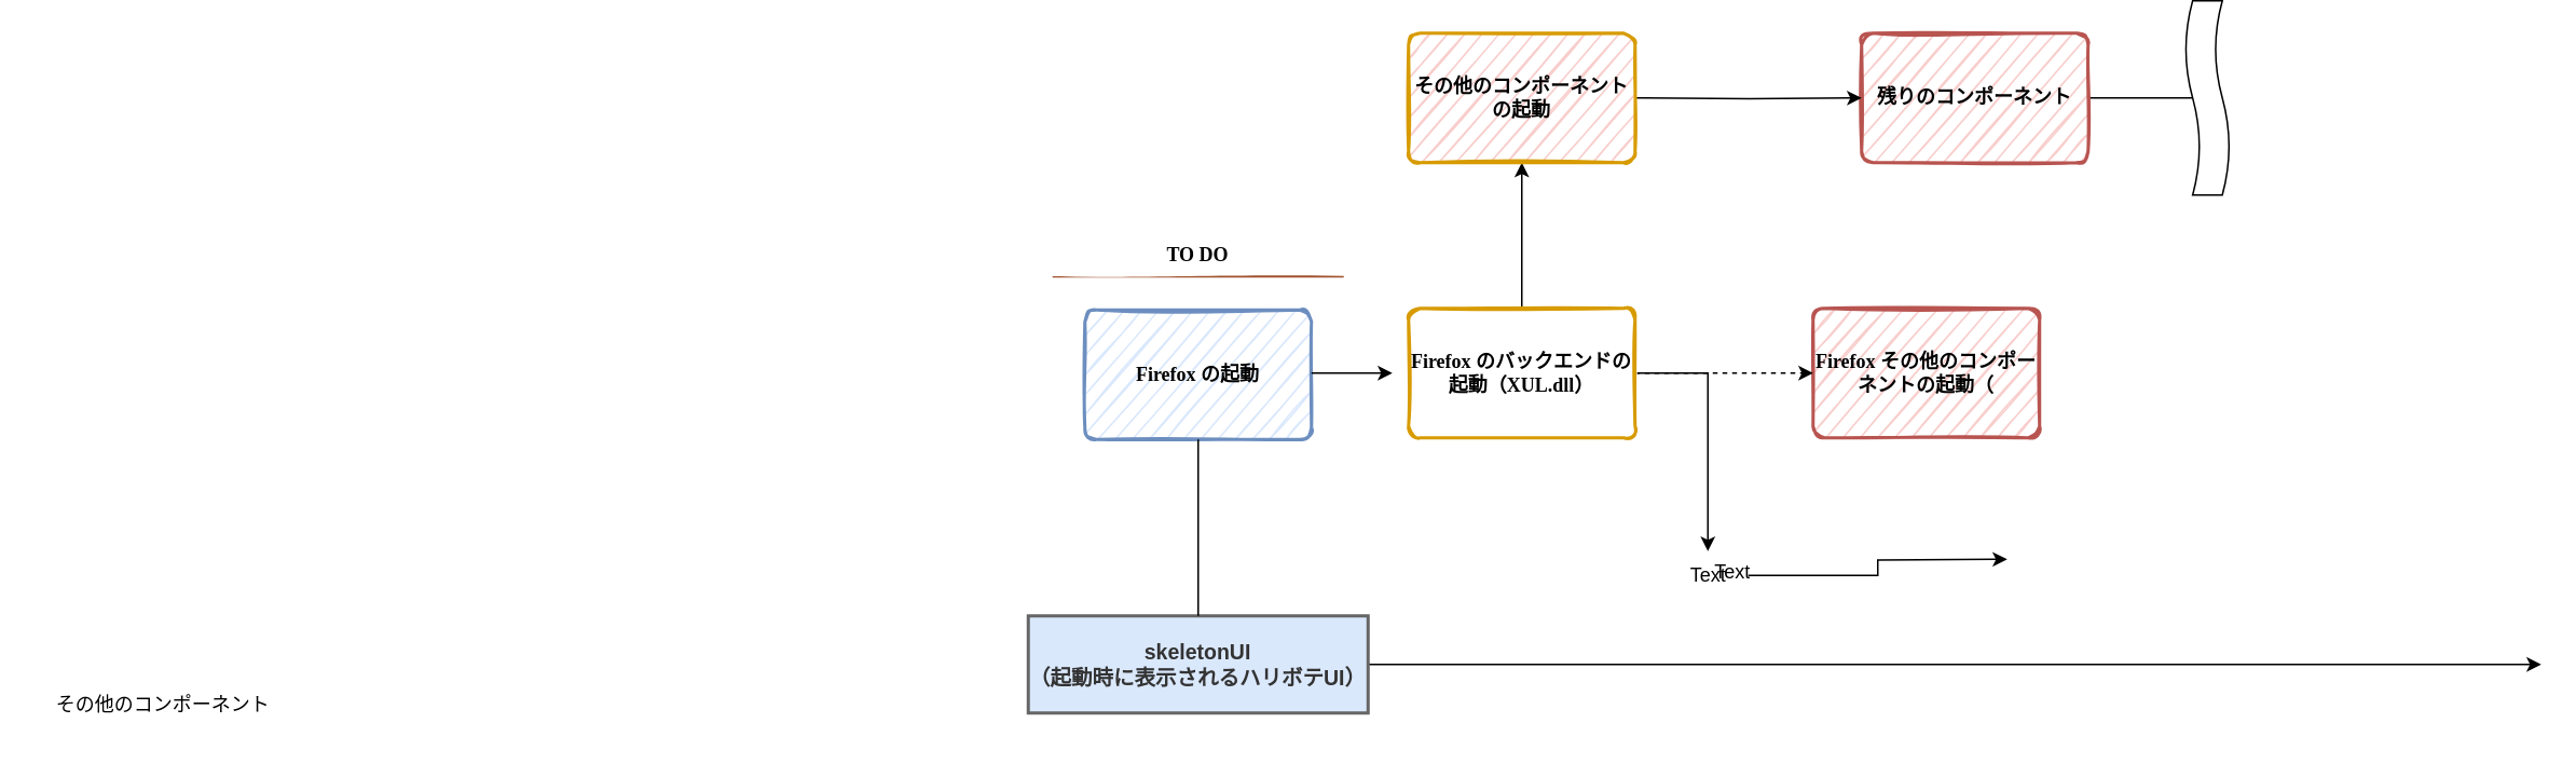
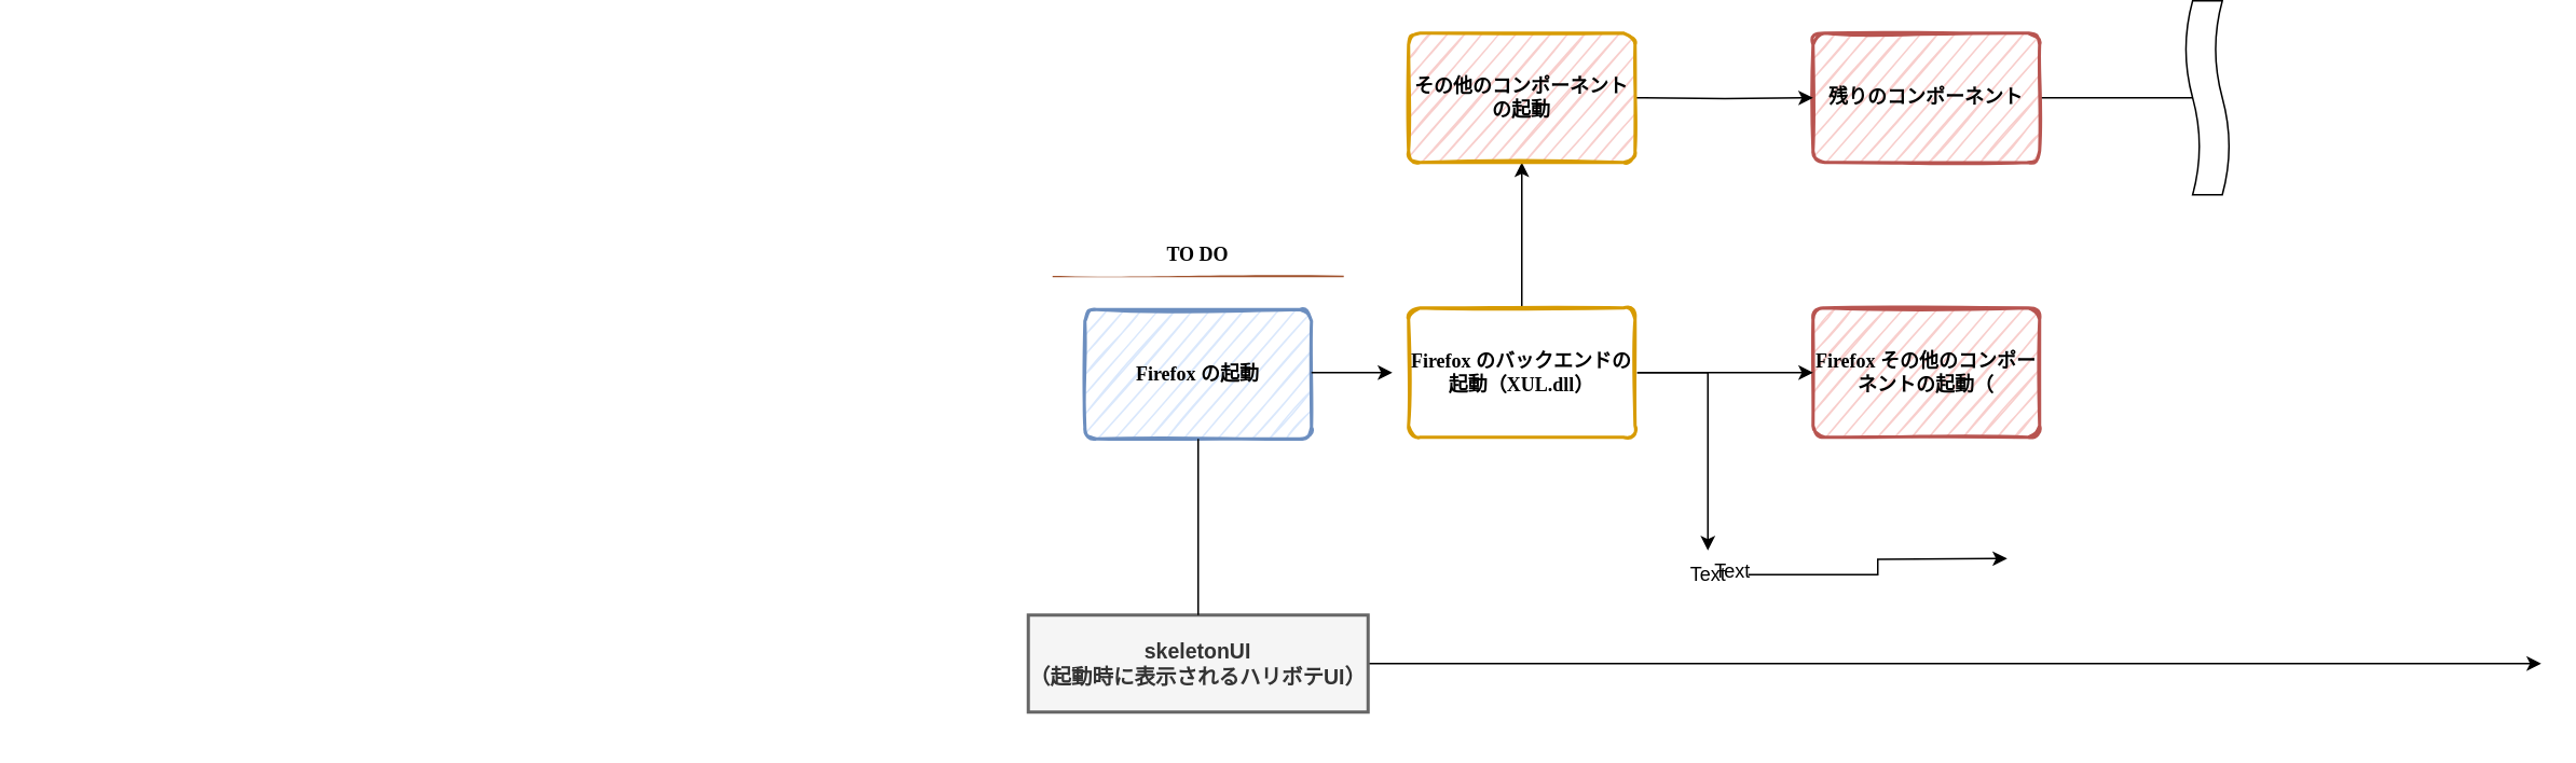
- <mxCell id="6" value="残りのコンポーネント" style="whiteSpace=wrap;html=1;strokeWidth=2;fillColor=#f8cecc;fontStyle=1;spacingTop=0;rounded=1;arcSize=9;points=[];sketch=1;fontFamily=Permanent Marker;hachureGap=8;fillWeight=1;strokeColor=#b85450;" parent="1" vertex="1"><mxGeometry x="1150" y="20" width="140" height="80" as="geometry" /></mxCell>
+ <mxCell id="6" value="残りのコンポーネント" style="whiteSpace=wrap;html=1;strokeWidth=2;fillColor=#f8cecc;fontStyle=1;spacingTop=0;rounded=1;arcSize=9;points=[];sketch=1;fontFamily=Permanent Marker;hachureGap=8;fillWeight=1;strokeColor=#b85450;" parent="1" vertex="1"><mxGeometry x="1120" y="20" width="140" height="80" as="geometry" /></mxCell>
- <mxCell id="9" value="" style="edgeStyle=orthogonalEdgeStyle;rounded=0;orthogonalLoop=1;jettySize=auto;html=1;dashed=1;" parent="1" source="11" target="4" edge="1"><mxGeometry relative="1" as="geometry" /></mxCell>
+ <mxCell id="9" value="" style="edgeStyle=orthogonalEdgeStyle;rounded=0;orthogonalLoop=1;jettySize=auto;html=1;" parent="1" source="11" target="4" edge="1"><mxGeometry relative="1" as="geometry" /></mxCell>
- <mxCell id="14" value="&lt;font style=&quot;font-size: 13px;&quot;&gt;&lt;b&gt;skeletonUI&lt;br&gt;（起動時に表示されるハリボテUI）&lt;/b&gt;&lt;/font&gt;" style="whiteSpace=wrap;html=1;fillColor=#dae8fc;fontColor=#333333;strokeColor=#666666;strokeWidth=2;" parent="1" vertex="1"><mxGeometry x="635" y="380" width="210" height="60" as="geometry" /></mxCell>
+ <mxCell id="14" value="&lt;font style=&quot;font-size: 13px;&quot;&gt;&lt;b&gt;skeletonUI&lt;br&gt;（起動時に表示されるハリボテUI）&lt;/b&gt;&lt;/font&gt;" style="whiteSpace=wrap;html=1;fillColor=#f5f5f5;fontColor=#333333;strokeColor=#666666;strokeWidth=2;" parent="1" vertex="1"><mxGeometry x="635" y="380" width="210" height="60" as="geometry" /></mxCell>
- <mxCell id="16" value="その他のコンポーネント" style="text;html=1;align=center;verticalAlign=middle;resizable=0;points=[];autosize=1;strokeColor=none;fillColor=none;" parent="1" vertex="1"><mxGeometry x="20" y="420" width="160" height="30" as="geometry" /></mxCell>
